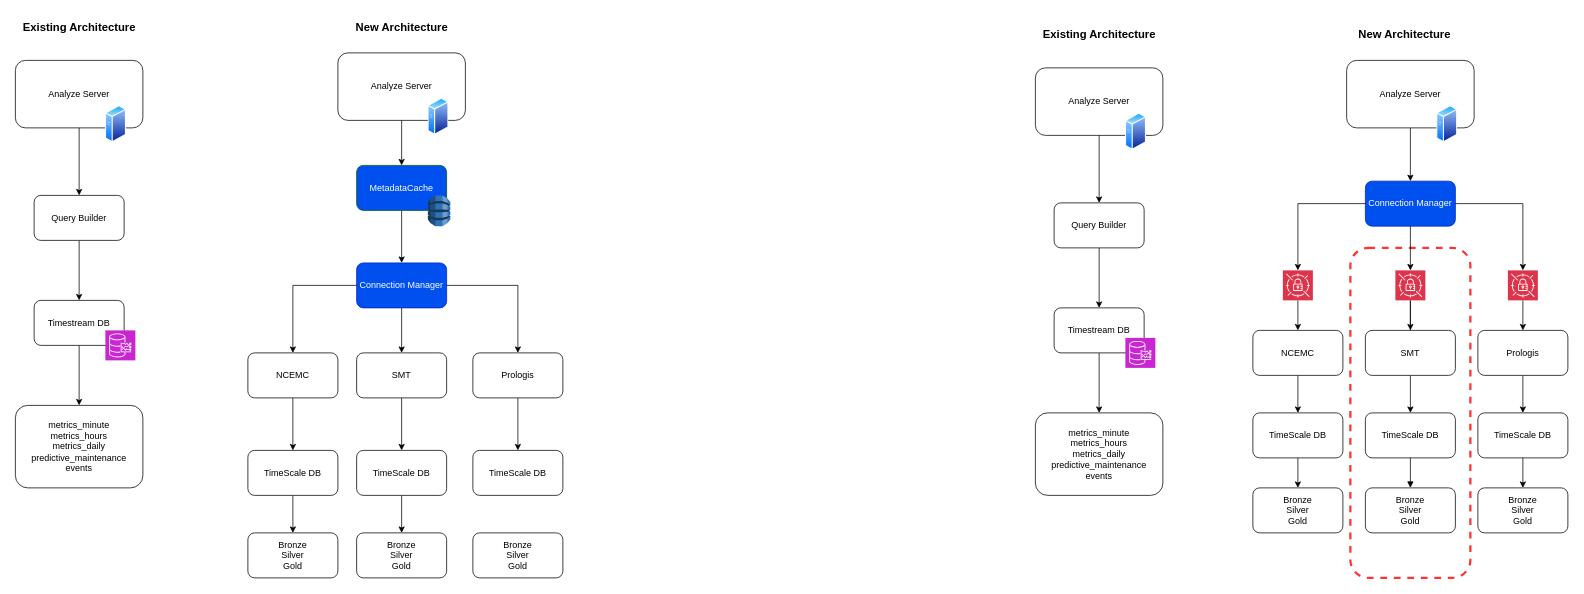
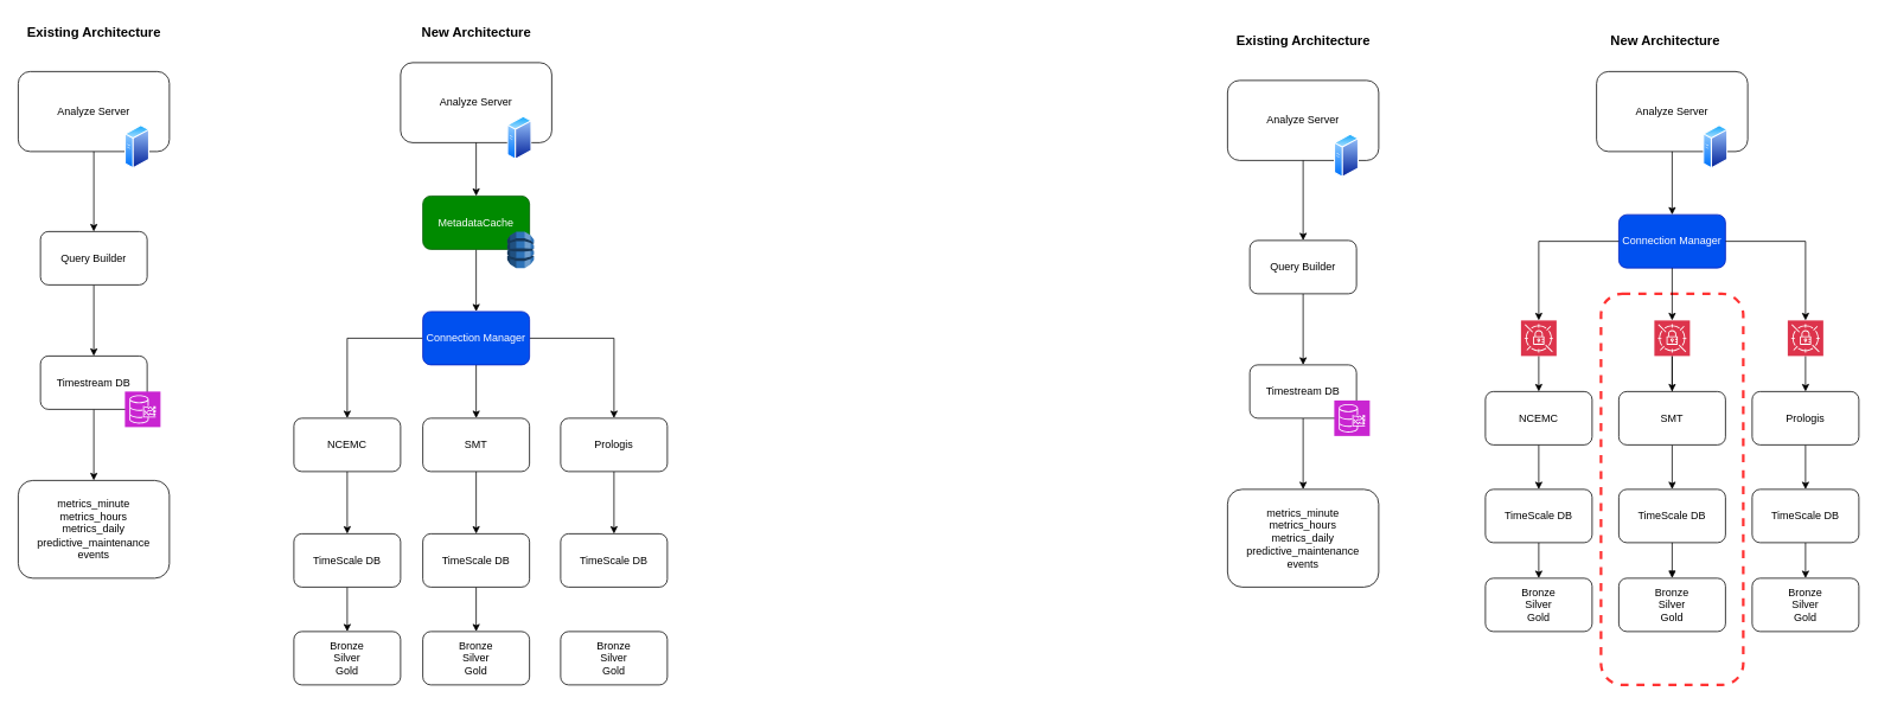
- <mxCell id="17" value="MetadataCache" style="whiteSpace=wrap;html=1;rounded=1;fillColor=#0050ef;fontColor=#ffffff;strokeColor=#005700;" vertex="1" parent="1"><mxGeometry x="475" y="220" width="120" height="60" as="geometry" /></mxCell>
+ <mxCell id="17" value="MetadataCache" style="whiteSpace=wrap;html=1;rounded=1;fillColor=#008a00;fontColor=#ffffff;strokeColor=#005700;" vertex="1" parent="1"><mxGeometry x="475" y="220" width="120" height="60" as="geometry" /></mxCell>
